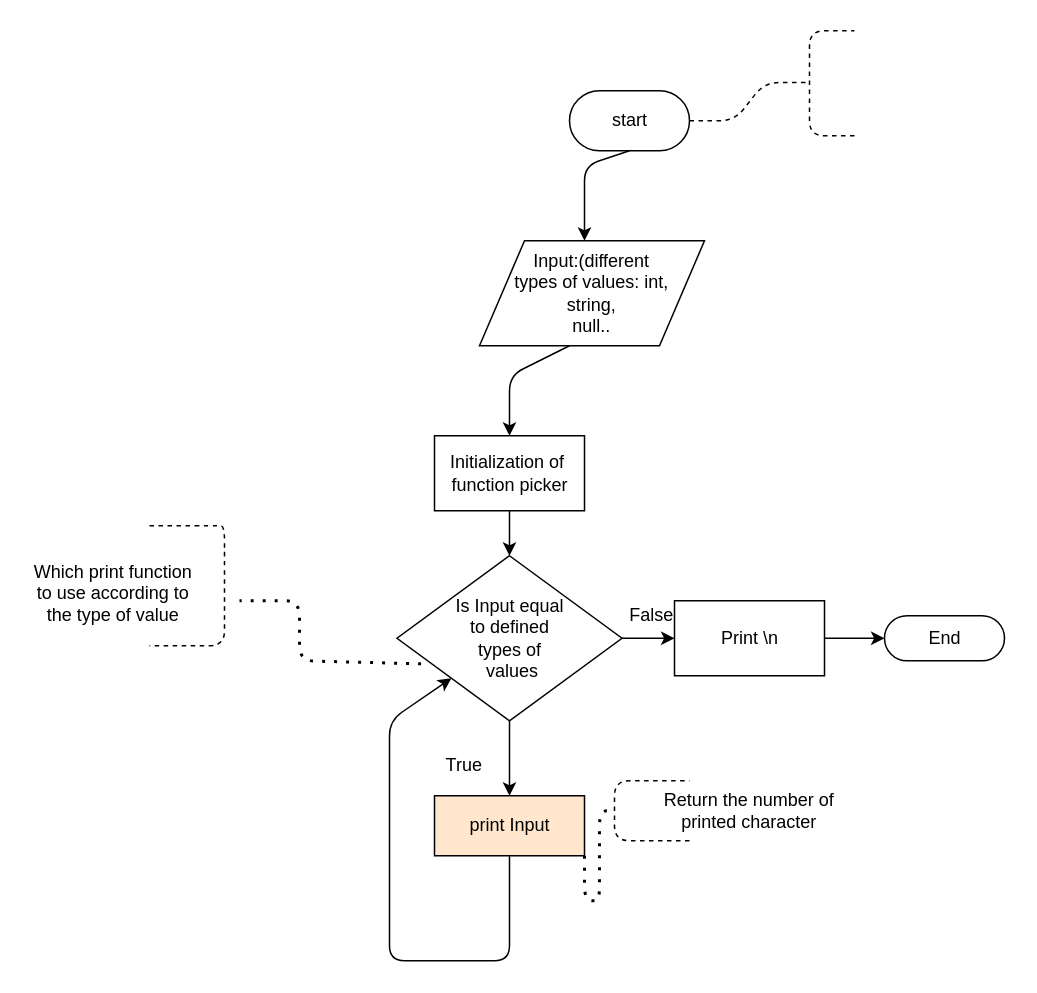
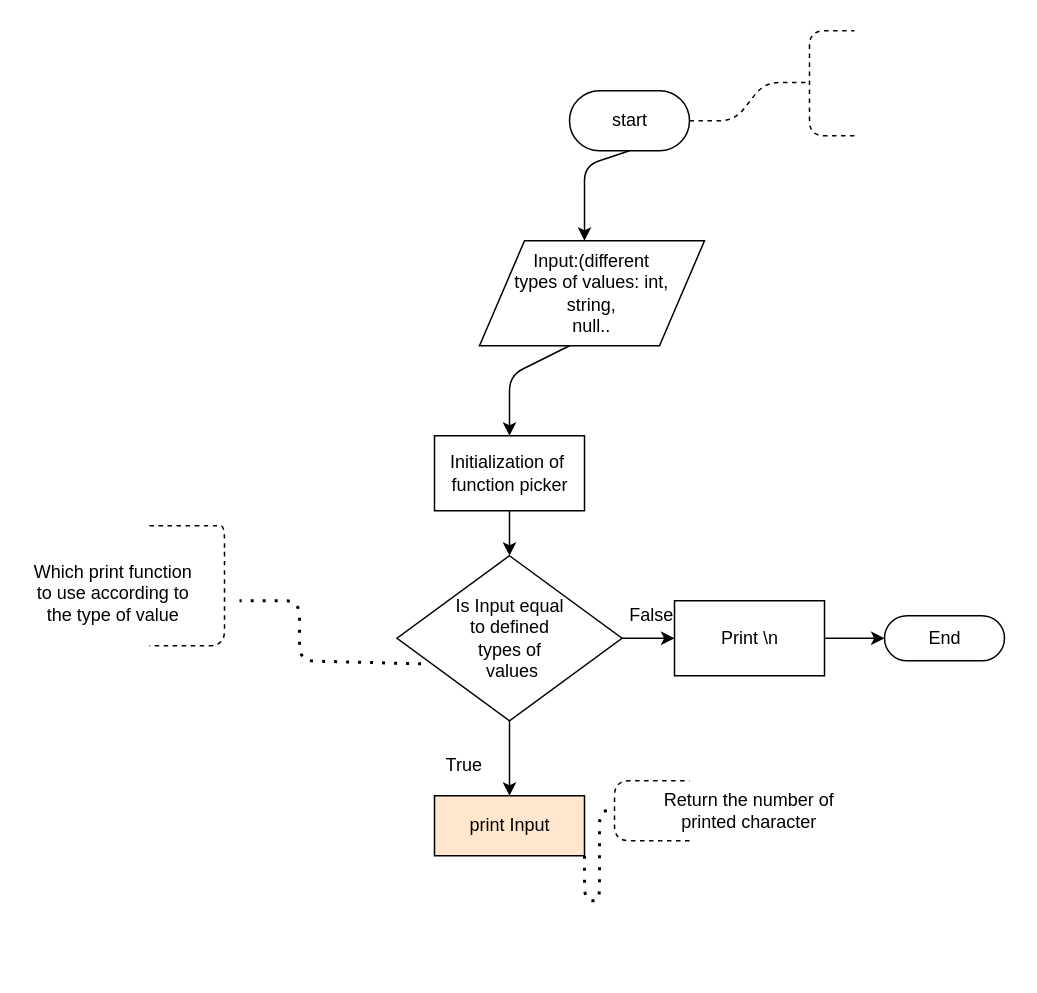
- <mxCell id="25" value="" style="endArrow=classic;html=1;exitX=0.5;exitY=1;exitDx=0;exitDy=0;" edge="1" parent="1" source="21" target="11"><mxGeometry width="50" height="50" relative="1" as="geometry"><mxPoint x="329" y="620" as="sourcePoint" /><mxPoint x="264" y="475" as="targetPoint" /><Array as="points"><mxPoint x="339" y="640" /><mxPoint x="299" y="640" /><mxPoint x="259" y="640" /><mxPoint x="259" y="480" /></Array></mxGeometry></mxCell>
